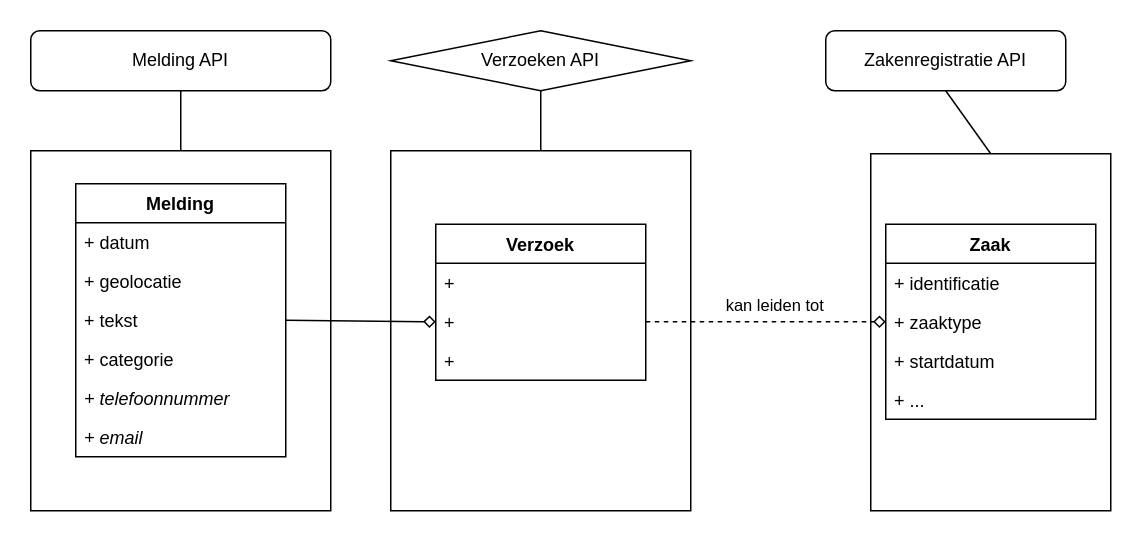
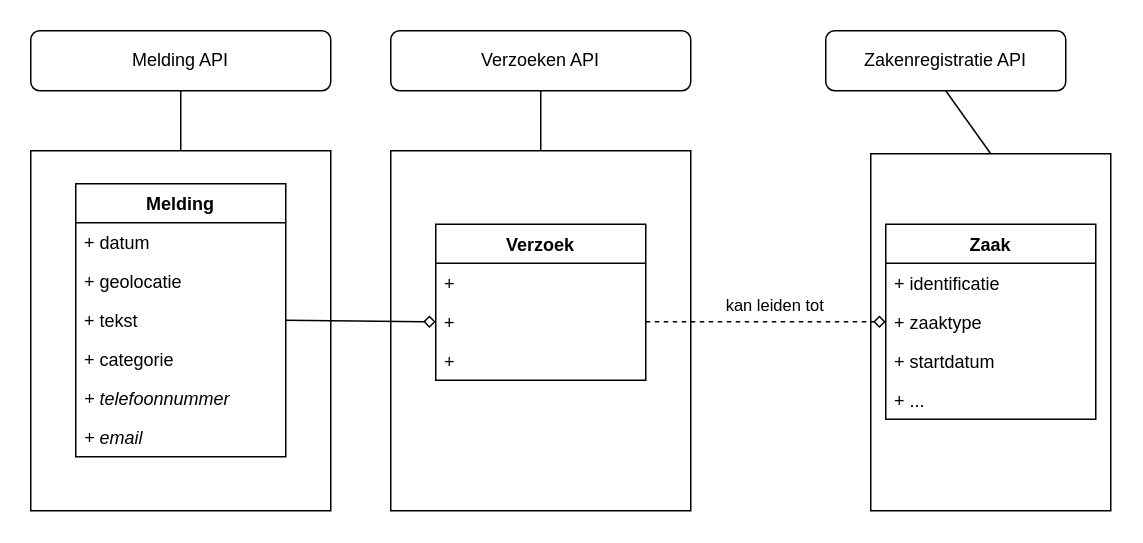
- <mxCell id="3" value="Verzoeken API" style="rhombus;whiteSpace=wrap;html=1;" vertex="1" parent="1"><mxGeometry x="260" y="20" width="200" height="40" as="geometry" /></mxCell>
+ <mxCell id="3" value="Verzoeken API" style="rounded=1;whiteSpace=wrap;html=1;" vertex="1" parent="1"><mxGeometry x="260" y="20" width="200" height="40" as="geometry" /></mxCell>
